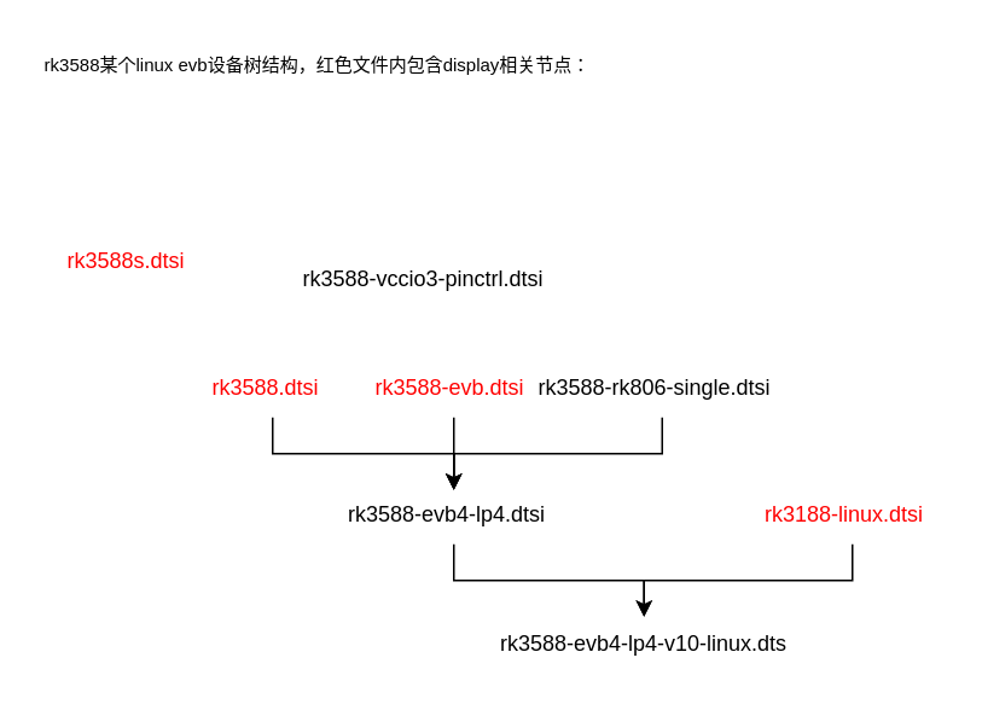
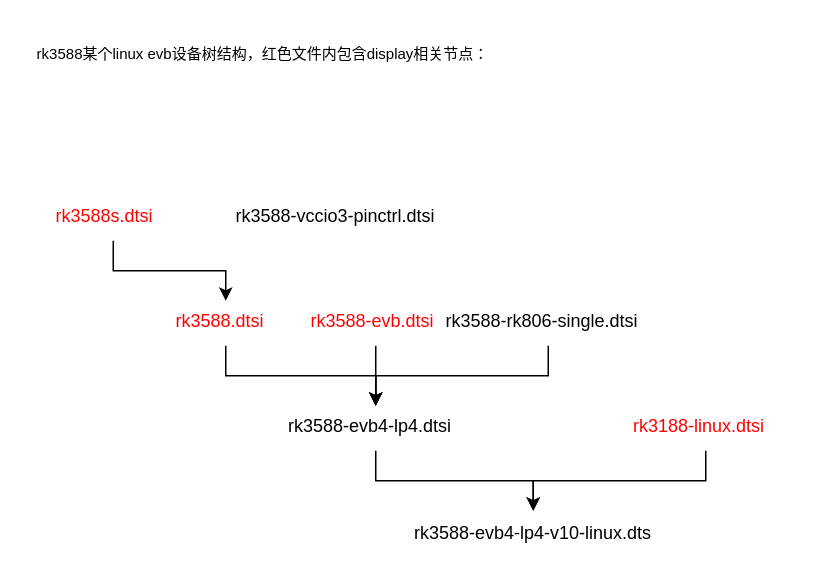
- <mxCell id="15" value="rk3588-vccio3-pinctrl.dtsi" style="text;whiteSpace=wrap;html=1;" vertex="1" parent="1"><mxGeometry x="165" y="140" width="140" height="30" as="geometry" /></mxCell>
+ <mxCell id="15" value="rk3588-vccio3-pinctrl.dtsi" style="text;whiteSpace=wrap;html=1;" vertex="1" parent="1"><mxGeometry x="155" y="130" width="140" height="30" as="geometry" /></mxCell>
+ <mxCell id="13" style="edgeStyle=orthogonalEdgeStyle;rounded=0;orthogonalLoop=1;jettySize=auto;html=1;exitX=0.5;exitY=1;exitDx=0;exitDy=0;entryX=0.5;entryY=0;entryDx=0;entryDy=0;" edge="1" parent="1" source="14" target="8"><mxGeometry relative="1" as="geometry" /></mxCell>
